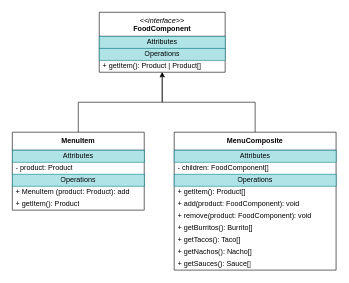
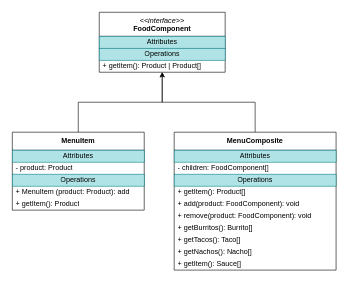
- <mxCell id="24" value="+ getSauces(): Sauce[]" style="text;html=1;strokeColor=none;fillColor=none;align=left;verticalAlign=middle;spacingLeft=4;spacingRight=4;overflow=hidden;rotatable=0;points=[[0,0.5],[1,0.5]];portConstraint=eastwest;whiteSpace=wrap;" vertex="1" parent="14"><mxGeometry y="210" width="270" height="20" as="geometry" /></mxCell>
+ <mxCell id="24" value="+ getItem(): Sauce[]" style="text;html=1;strokeColor=none;fillColor=none;align=left;verticalAlign=middle;spacingLeft=4;spacingRight=4;overflow=hidden;rotatable=0;points=[[0,0.5],[1,0.5]];portConstraint=eastwest;whiteSpace=wrap;" vertex="1" parent="14"><mxGeometry y="210" width="270" height="20" as="geometry" /></mxCell>
